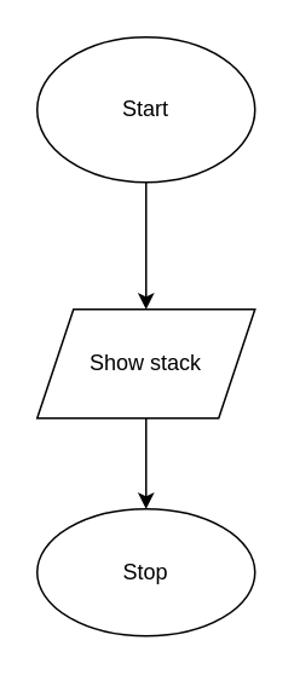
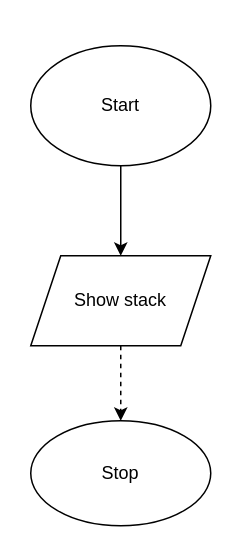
- <mxCell id="3" value="Start" style="ellipse;whiteSpace=wrap;html=1;" vertex="1" parent="1"><mxGeometry x="20" y="20" width="120" height="80" as="geometry" /></mxCell>
+ <mxCell id="3" value="Start" style="ellipse;whiteSpace=wrap;html=1;" vertex="1" parent="1"><mxGeometry x="20" y="30" width="120" height="80" as="geometry" /></mxCell>
- <mxCell id="4" style="edgeStyle=none;html=1;" edge="1" parent="1" source="5" target="6"><mxGeometry relative="1" as="geometry" /></mxCell>
+ <mxCell id="4" style="edgeStyle=none;html=1;dashed=1;" edge="1" parent="1" source="5" target="6"><mxGeometry relative="1" as="geometry" /></mxCell>
